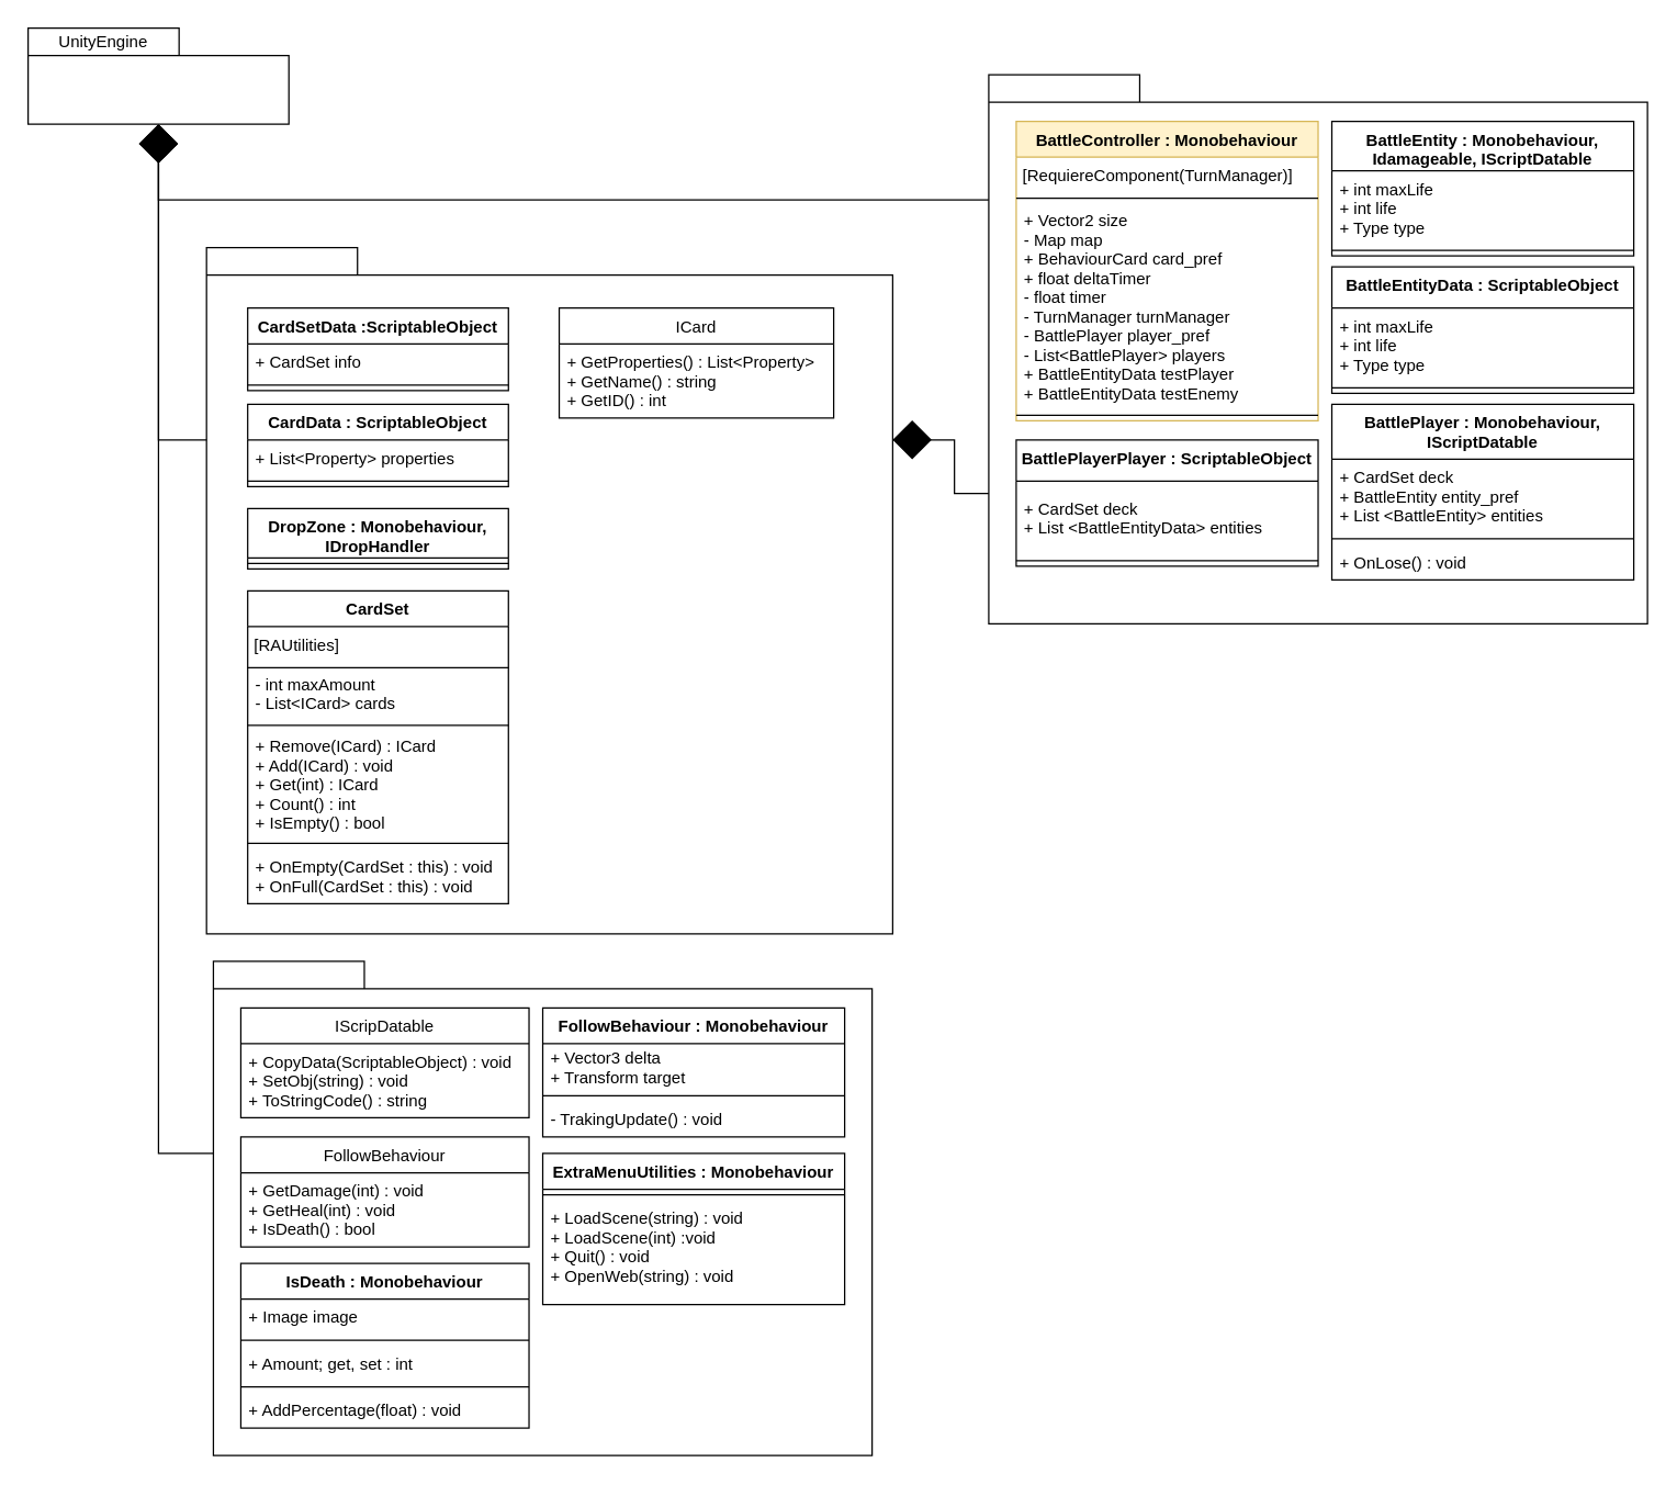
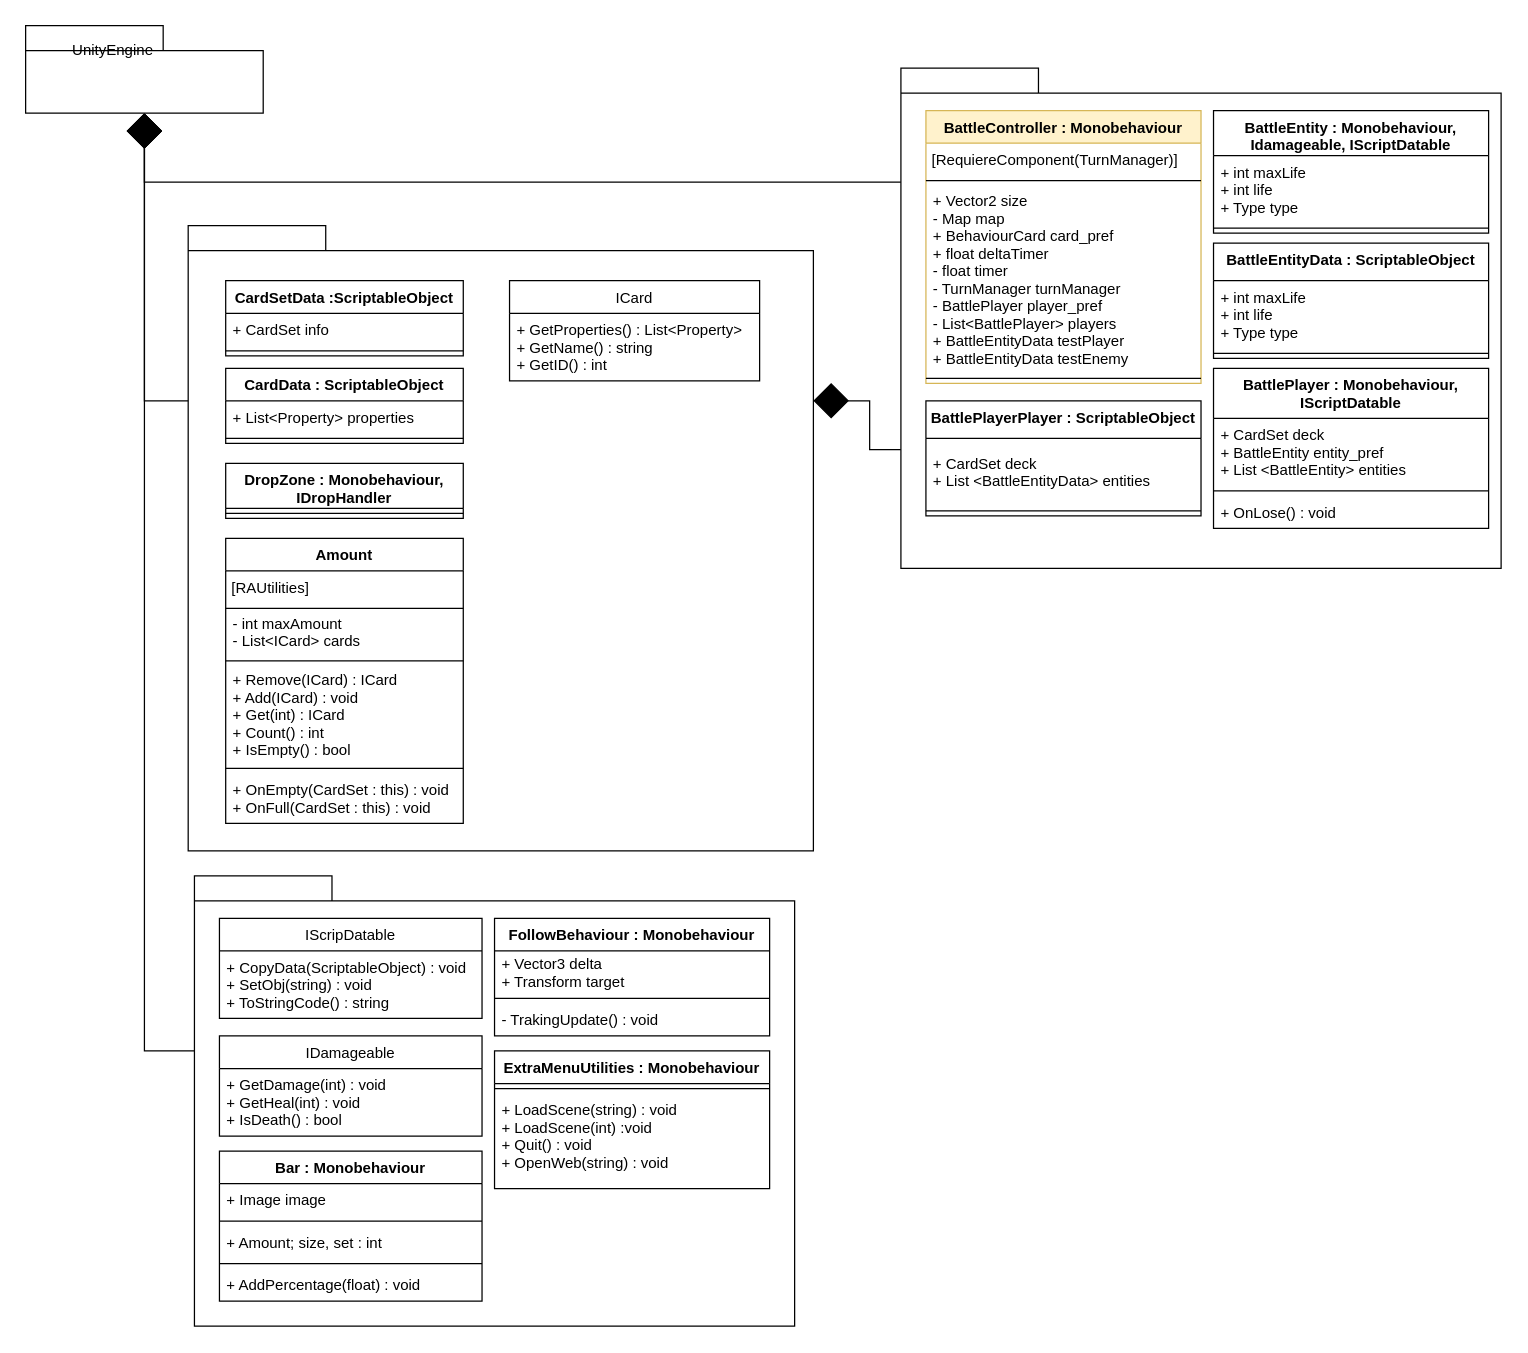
- <mxCell id="9" value="UnityEngine" style="text;html=1;strokeColor=none;fillColor=none;align=center;verticalAlign=middle;whiteSpace=wrap;rounded=0;" vertex="1" parent="1"><mxGeometry x="20" y="20" width="110" height="20" as="geometry" /></mxCell>
+ <mxCell id="9" value="UnityEngine" style="text;html=1;strokeColor=none;fillColor=none;align=center;verticalAlign=middle;whiteSpace=wrap;rounded=0;" vertex="1" parent="1"><mxGeometry x="35" y="30" width="110" height="20" as="geometry" /></mxCell>
- <mxCell id="38" value="CardSet" style="swimlane;fontStyle=1;align=center;verticalAlign=middle;childLayout=stackLayout;horizontal=1;startSize=26;horizontalStack=0;resizeParent=1;resizeParentMax=0;resizeLast=0;collapsible=1;marginBottom=0;" vertex="1" parent="1"><mxGeometry x="180" y="430" width="190" height="228" as="geometry" /></mxCell>
+ <mxCell id="38" value="Amount" style="swimlane;fontStyle=1;align=center;verticalAlign=middle;childLayout=stackLayout;horizontal=1;startSize=26;horizontalStack=0;resizeParent=1;resizeParentMax=0;resizeLast=0;collapsible=1;marginBottom=0;" vertex="1" parent="1"><mxGeometry x="180" y="430" width="190" height="228" as="geometry" /></mxCell>
- <mxCell id="23" value="FollowBehaviour" style="swimlane;fontStyle=0;align=center;verticalAlign=top;childLayout=stackLayout;horizontal=1;startSize=26;horizontalStack=0;resizeParent=1;resizeParentMax=0;resizeLast=0;collapsible=1;marginBottom=0;" vertex="1" parent="1"><mxGeometry x="175" y="828" width="210" height="80" as="geometry" /></mxCell>
+ <mxCell id="23" value="IDamageable" style="swimlane;fontStyle=0;align=center;verticalAlign=top;childLayout=stackLayout;horizontal=1;startSize=26;horizontalStack=0;resizeParent=1;resizeParentMax=0;resizeLast=0;collapsible=1;marginBottom=0;" vertex="1" parent="1"><mxGeometry x="175" y="828" width="210" height="80" as="geometry" /></mxCell>
- <mxCell id="17" value="IsDeath : Monobehaviour&#10;" style="swimlane;fontStyle=1;align=center;verticalAlign=top;childLayout=stackLayout;horizontal=1;startSize=26;horizontalStack=0;resizeParent=1;resizeParentMax=0;resizeLast=0;collapsible=1;marginBottom=0;" vertex="1" parent="1"><mxGeometry x="175" y="920" width="210" height="120" as="geometry" /></mxCell>
+ <mxCell id="17" value="Bar : Monobehaviour&#10;" style="swimlane;fontStyle=1;align=center;verticalAlign=top;childLayout=stackLayout;horizontal=1;startSize=26;horizontalStack=0;resizeParent=1;resizeParentMax=0;resizeLast=0;collapsible=1;marginBottom=0;" vertex="1" parent="1"><mxGeometry x="175" y="920" width="210" height="120" as="geometry" /></mxCell>
- <mxCell id="20" value="+ Amount; get, set : int" style="text;strokeColor=none;fillColor=none;align=left;verticalAlign=top;spacingLeft=4;spacingRight=4;overflow=hidden;rotatable=0;points=[[0,0.5],[1,0.5]];portConstraint=eastwest;" vertex="1" parent="17"><mxGeometry y="60" width="210" height="26" as="geometry" /></mxCell>
+ <mxCell id="20" value="+ Amount; size, set : int" style="text;strokeColor=none;fillColor=none;align=left;verticalAlign=top;spacingLeft=4;spacingRight=4;overflow=hidden;rotatable=0;points=[[0,0.5],[1,0.5]];portConstraint=eastwest;" vertex="1" parent="17"><mxGeometry y="60" width="210" height="26" as="geometry" /></mxCell>
